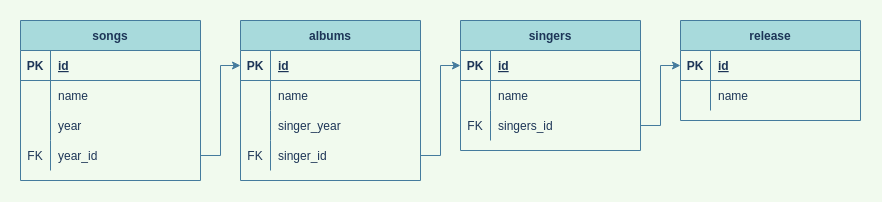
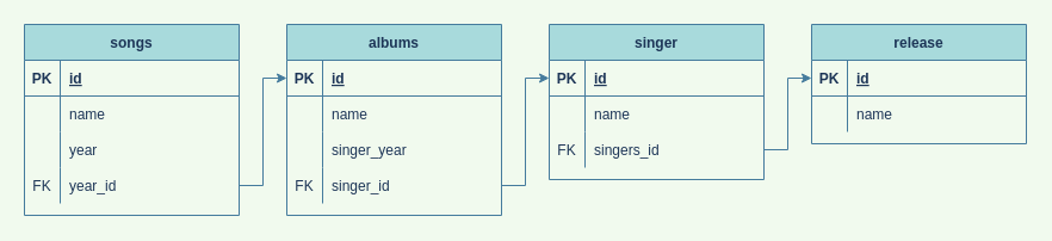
- <mxCell id="22" value="singers" style="shape=table;startSize=30;container=1;collapsible=1;childLayout=tableLayout;fixedRows=1;rowLines=0;fontStyle=1;align=center;resizeLast=1;fillColor=#A8DADC;strokeColor=#457B9D;fontColor=#1D3557;rounded=0;" vertex="1" parent="1"><mxGeometry x="460" y="20" width="180" height="130" as="geometry" /></mxCell>
+ <mxCell id="22" value="singer" style="shape=table;startSize=30;container=1;collapsible=1;childLayout=tableLayout;fixedRows=1;rowLines=0;fontStyle=1;align=center;resizeLast=1;fillColor=#A8DADC;strokeColor=#457B9D;fontColor=#1D3557;rounded=0;" vertex="1" parent="1"><mxGeometry x="460" y="20" width="180" height="130" as="geometry" /></mxCell>
